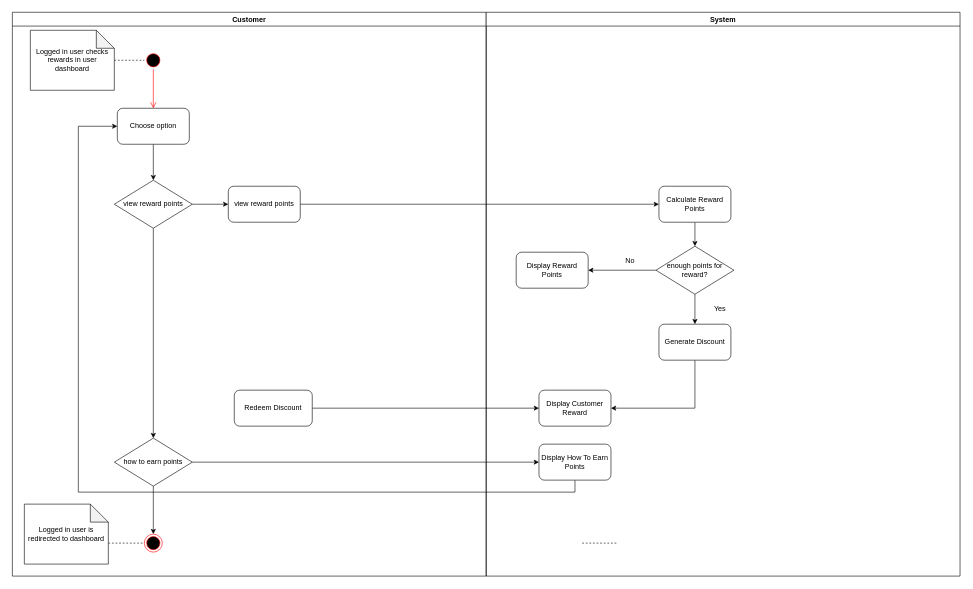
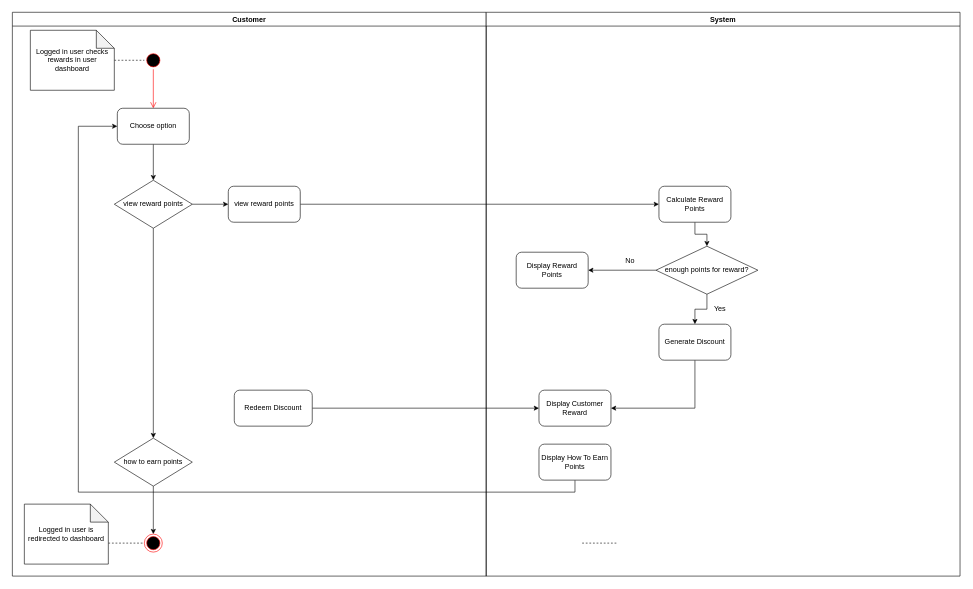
- <mxCell id="12" value="enough points for reward?" style="rhombus;whiteSpace=wrap;html=1;" parent="1" vertex="1"><mxGeometry x="1093" y="410" width="130" height="80" as="geometry" /></mxCell>
+ <mxCell id="12" value="enough points for reward?" style="rhombus;whiteSpace=wrap;html=1;" parent="1" vertex="1"><mxGeometry x="1093" y="410" width="170" height="80" as="geometry" /></mxCell>
- <mxCell id="23" style="edgeStyle=orthogonalEdgeStyle;rounded=0;orthogonalLoop=1;jettySize=auto;html=1;exitX=1;exitY=0.5;exitDx=0;exitDy=0;entryX=0;entryY=0.5;entryDx=0;entryDy=0;" parent="1" source="25" target="27" edge="1"><mxGeometry relative="1" as="geometry" /></mxCell>
